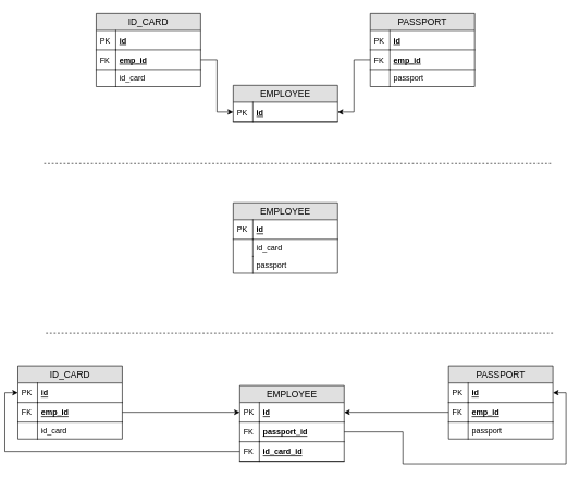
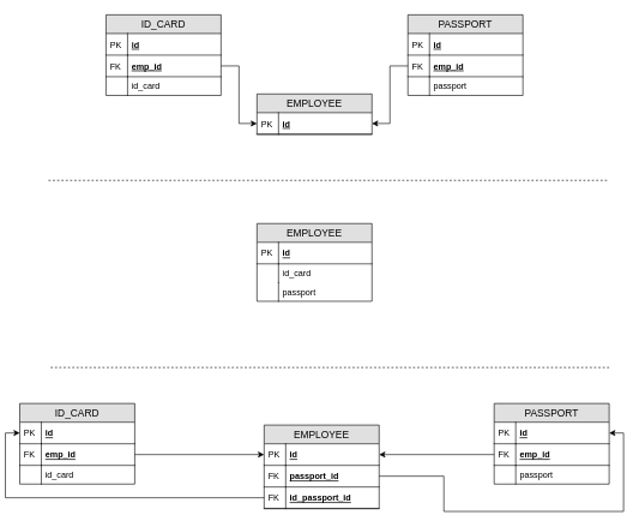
- <mxCell id="33" value="id_card_id" style="shape=partialRectangle;top=0;left=0;right=0;bottom=1;align=left;verticalAlign=middle;fillColor=none;spacingLeft=34;spacingRight=4;overflow=hidden;rotatable=0;points=[[0,0.5],[1,0.5]];portConstraint=eastwest;dropTarget=0;fontStyle=5;fontSize=12;" vertex="1" parent="28"><mxGeometry y="86" width="160" height="30" as="geometry" /></mxCell>
+ <mxCell id="33" value="id_passport_id" style="shape=partialRectangle;top=0;left=0;right=0;bottom=1;align=left;verticalAlign=middle;fillColor=none;spacingLeft=34;spacingRight=4;overflow=hidden;rotatable=0;points=[[0,0.5],[1,0.5]];portConstraint=eastwest;dropTarget=0;fontStyle=5;fontSize=12;" vertex="1" parent="28"><mxGeometry y="86" width="160" height="30" as="geometry" /></mxCell>
